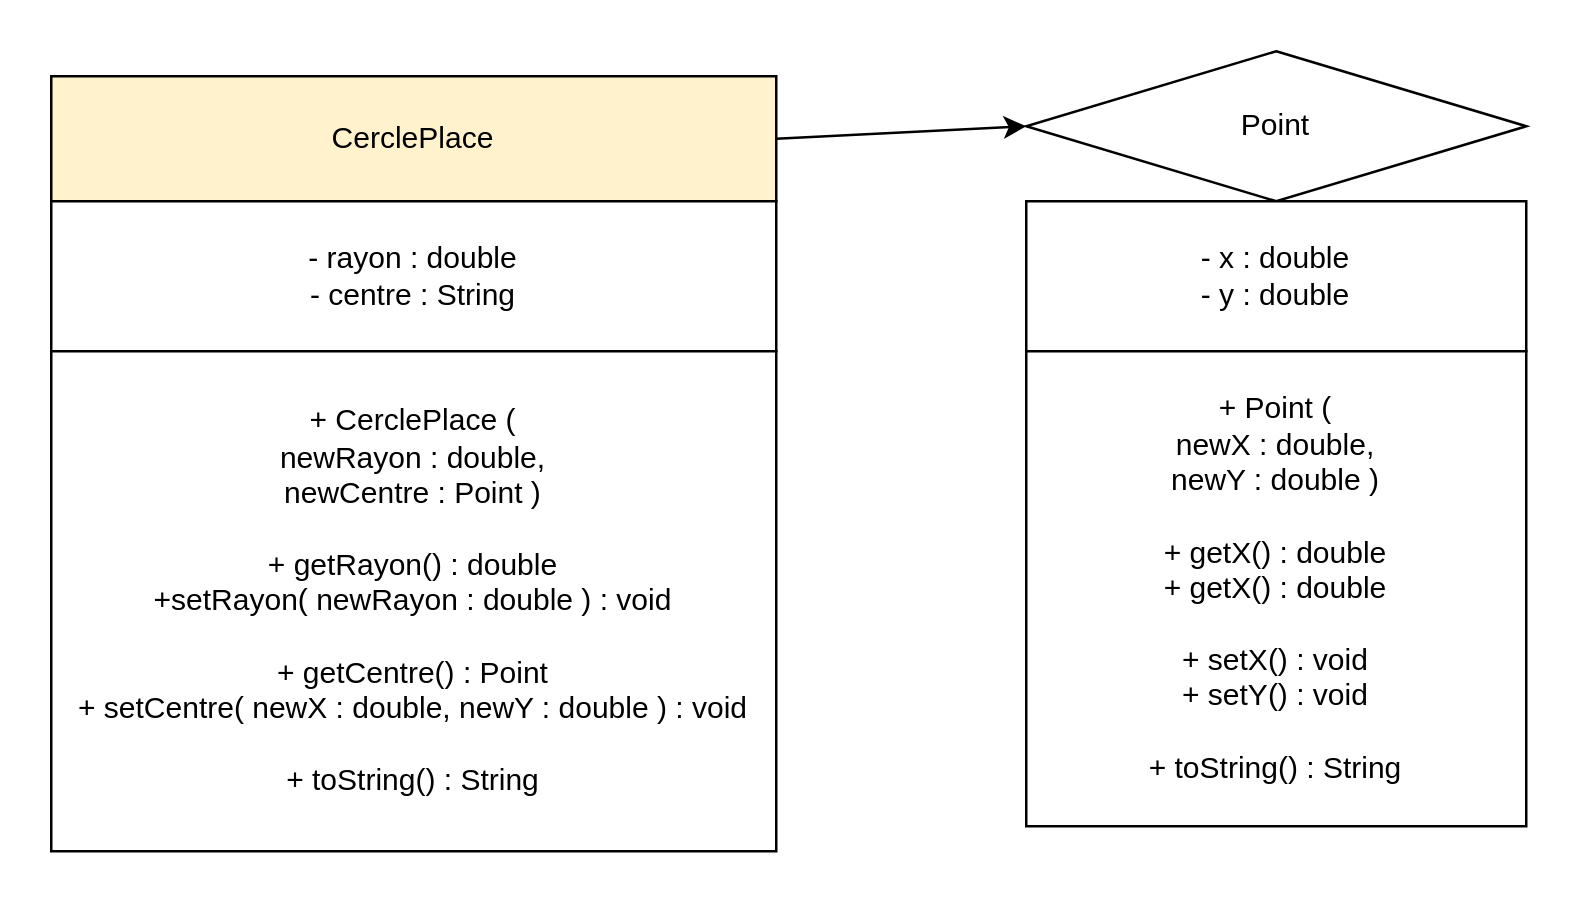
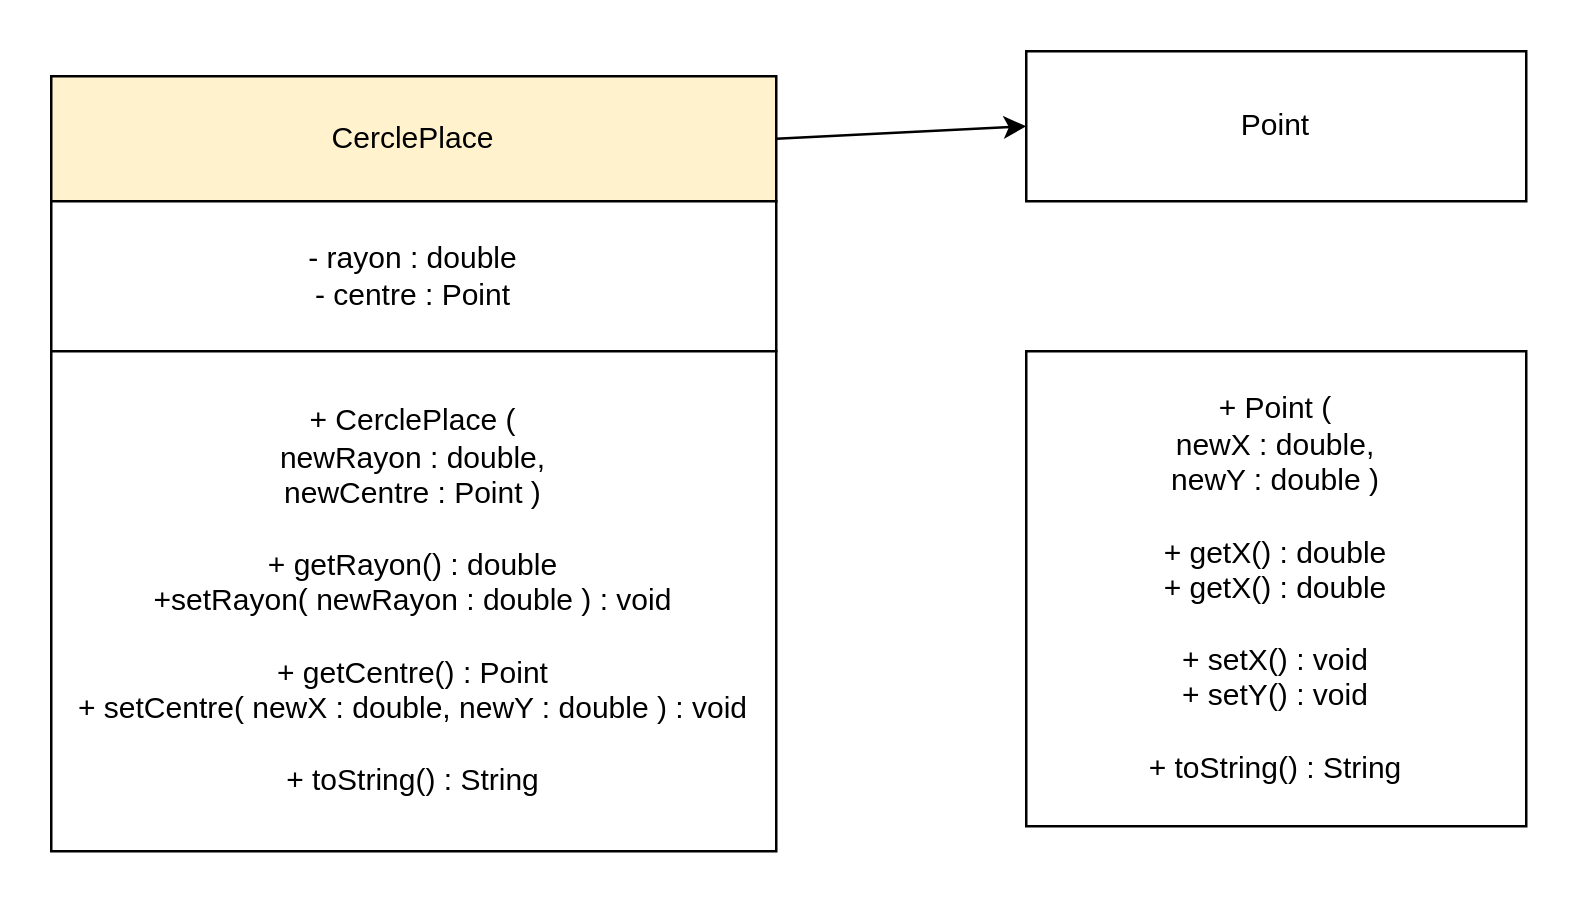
- <mxCell id="5" value="Point" style="rhombus;whiteSpace=wrap;html=1;" vertex="1" parent="1"><mxGeometry x="410" y="20" width="200" height="60" as="geometry" /></mxCell>
+ <mxCell id="5" value="Point" style="rounded=0;whiteSpace=wrap;html=1;" vertex="1" parent="1"><mxGeometry x="410" y="20" width="200" height="60" as="geometry" /></mxCell>
- <mxCell id="3" value="- rayon : double&lt;br&gt;- centre : String" style="rounded=0;whiteSpace=wrap;html=1;" vertex="1" parent="1"><mxGeometry x="20" y="80" width="290" height="60" as="geometry" /></mxCell>
+ <mxCell id="3" value="- rayon : double&lt;br&gt;- centre : Point" style="rounded=0;whiteSpace=wrap;html=1;" vertex="1" parent="1"><mxGeometry x="20" y="80" width="290" height="60" as="geometry" /></mxCell>
- <mxCell id="6" value="- x : double&lt;br&gt;- y : double" style="rounded=0;whiteSpace=wrap;html=1;" vertex="1" parent="1"><mxGeometry x="410" y="80" width="200" height="60" as="geometry" /></mxCell>
